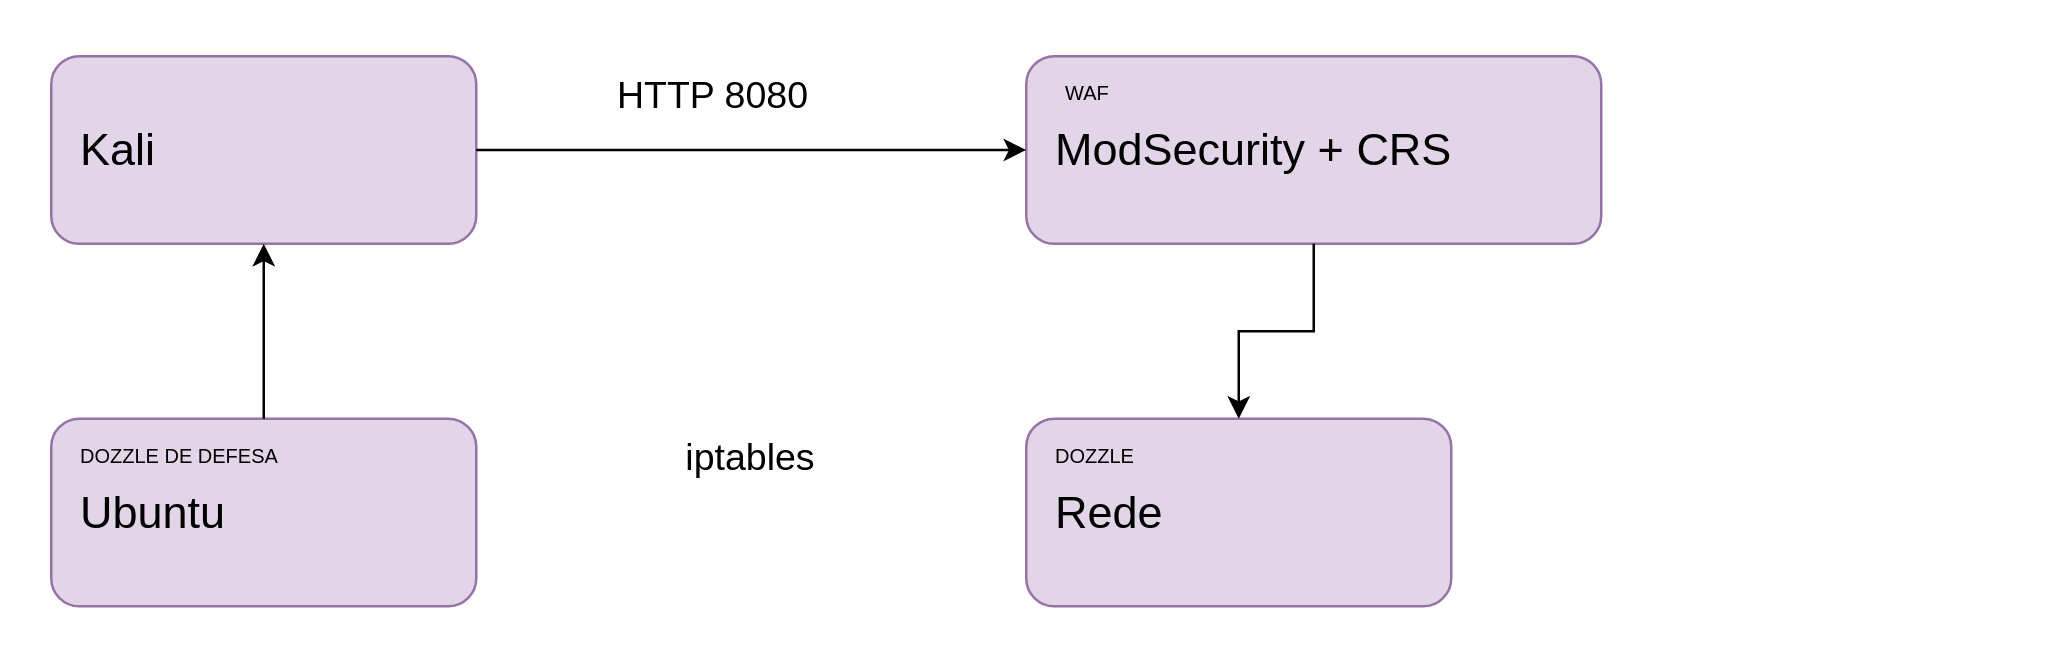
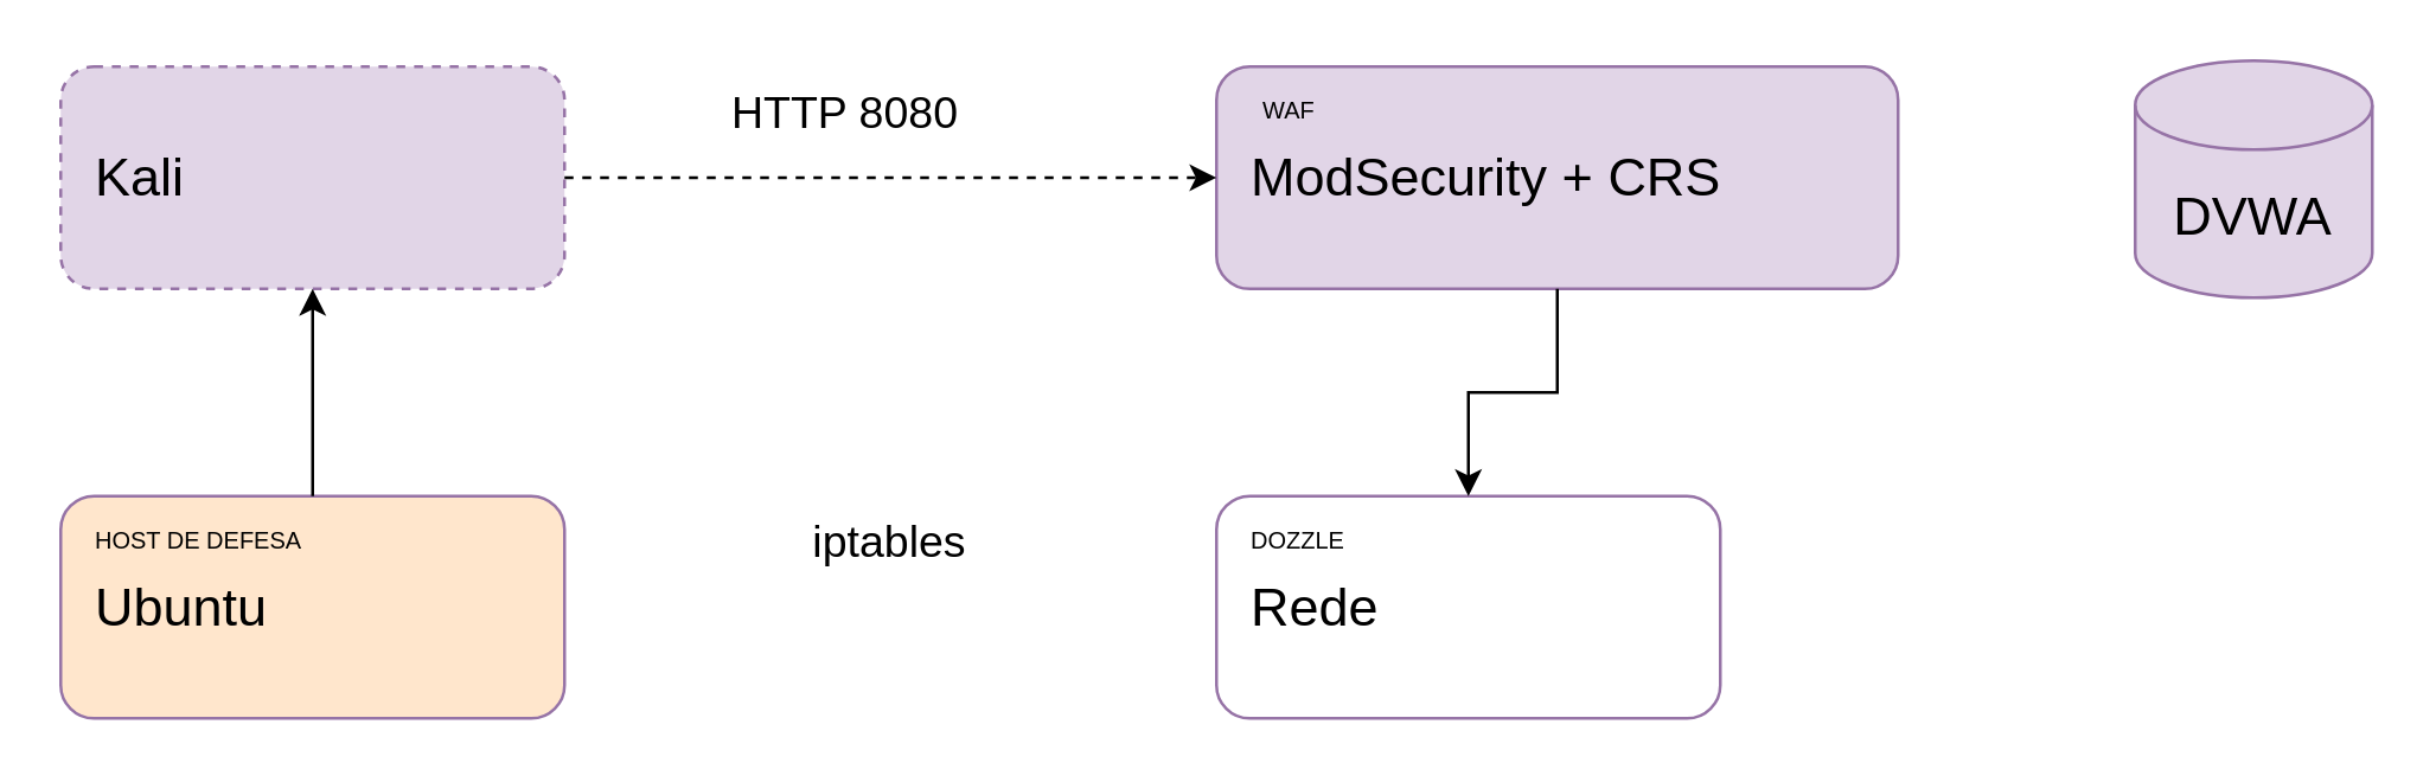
- <mxCell id="4" value="&lt;font style=&quot;font-size: 18px;&quot;&gt;Kali&lt;/font&gt;" style="rounded=1;whiteSpace=wrap;html=1;fillColor=#e1d5e7;strokeColor=#9673a6;align=left;spacingLeft=10;" parent="3" vertex="1"><mxGeometry width="170" height="75" as="geometry" /></mxCell>
+ <mxCell id="4" value="&lt;font style=&quot;font-size: 18px;&quot;&gt;Kali&lt;/font&gt;" style="rounded=1;whiteSpace=wrap;html=1;fillColor=#e1d5e7;strokeColor=#9673a6;align=left;spacingLeft=10;dashed=1;" parent="3" vertex="1"><mxGeometry width="170" height="75" as="geometry" /></mxCell>
- <mxCell id="15" style="edgeStyle=orthogonalEdgeStyle;rounded=0;orthogonalLoop=1;jettySize=auto;html=1;entryX=0;entryY=0.5;entryDx=0;entryDy=0;" parent="1" source="4" target="6" edge="1"><mxGeometry relative="1" as="geometry" /></mxCell>
+ <mxCell id="15" style="edgeStyle=orthogonalEdgeStyle;rounded=0;orthogonalLoop=1;jettySize=auto;html=1;entryX=0;entryY=0.5;entryDx=0;entryDy=0;dashed=1;" parent="1" source="4" target="6" edge="1"><mxGeometry relative="1" as="geometry" /></mxCell>
+ <mxCell id="2" value="&lt;font style=&quot;font-size: 18px;&quot;&gt;DVWA&lt;/font&gt;" style="shape=cylinder3;whiteSpace=wrap;html=1;boundedLbl=1;backgroundOutline=1;size=15;fillColor=#e1d5e7;strokeColor=#9673a6;" parent="1" vertex="1"><mxGeometry x="720" y="20" width="80" height="80" as="geometry" /></mxCell>
- <mxCell id="13" value="DOZZLE DE DEFESA" style="text;html=1;align=left;verticalAlign=middle;whiteSpace=wrap;rounded=0;fontSize=8;" parent="11" vertex="1"><mxGeometry x="10" width="90" height="30" as="geometry" /></mxCell>
+ <mxCell id="13" value="HOST DE DEFESA" style="text;html=1;align=left;verticalAlign=middle;whiteSpace=wrap;rounded=0;fontSize=8;" parent="11" vertex="1"><mxGeometry x="10" width="90" height="30" as="geometry" /></mxCell>
- <mxCell id="12" value="&lt;font style=&quot;font-size: 18px;&quot;&gt;Ubuntu&lt;/font&gt;" style="rounded=1;whiteSpace=wrap;html=1;fillColor=#e1d5e7;strokeColor=#9673a6;align=left;spacingLeft=10;" parent="11" vertex="1"><mxGeometry width="170" height="75" as="geometry" /></mxCell>
+ <mxCell id="12" value="&lt;font style=&quot;font-size: 18px;&quot;&gt;Ubuntu&lt;/font&gt;" style="rounded=1;whiteSpace=wrap;html=1;fillColor=#ffe6cc;strokeColor=#9673a6;align=left;spacingLeft=10;" parent="11" vertex="1"><mxGeometry width="170" height="75" as="geometry" /></mxCell>
- <mxCell id="9" value="&lt;font style=&quot;font-size: 18px;&quot;&gt;Rede&lt;/font&gt;" style="rounded=1;whiteSpace=wrap;html=1;fillColor=#e1d5e7;strokeColor=#9673a6;align=left;spacingLeft=10;" parent="8" vertex="1"><mxGeometry width="170" height="75" as="geometry" /></mxCell>
+ <mxCell id="9" value="&lt;font style=&quot;font-size: 18px;&quot;&gt;Rede&lt;/font&gt;" style="rounded=1;whiteSpace=wrap;html=1;fillColor=#ffffff;strokeColor=#9673a6;align=left;spacingLeft=10;" parent="8" vertex="1"><mxGeometry width="170" height="75" as="geometry" /></mxCell>
